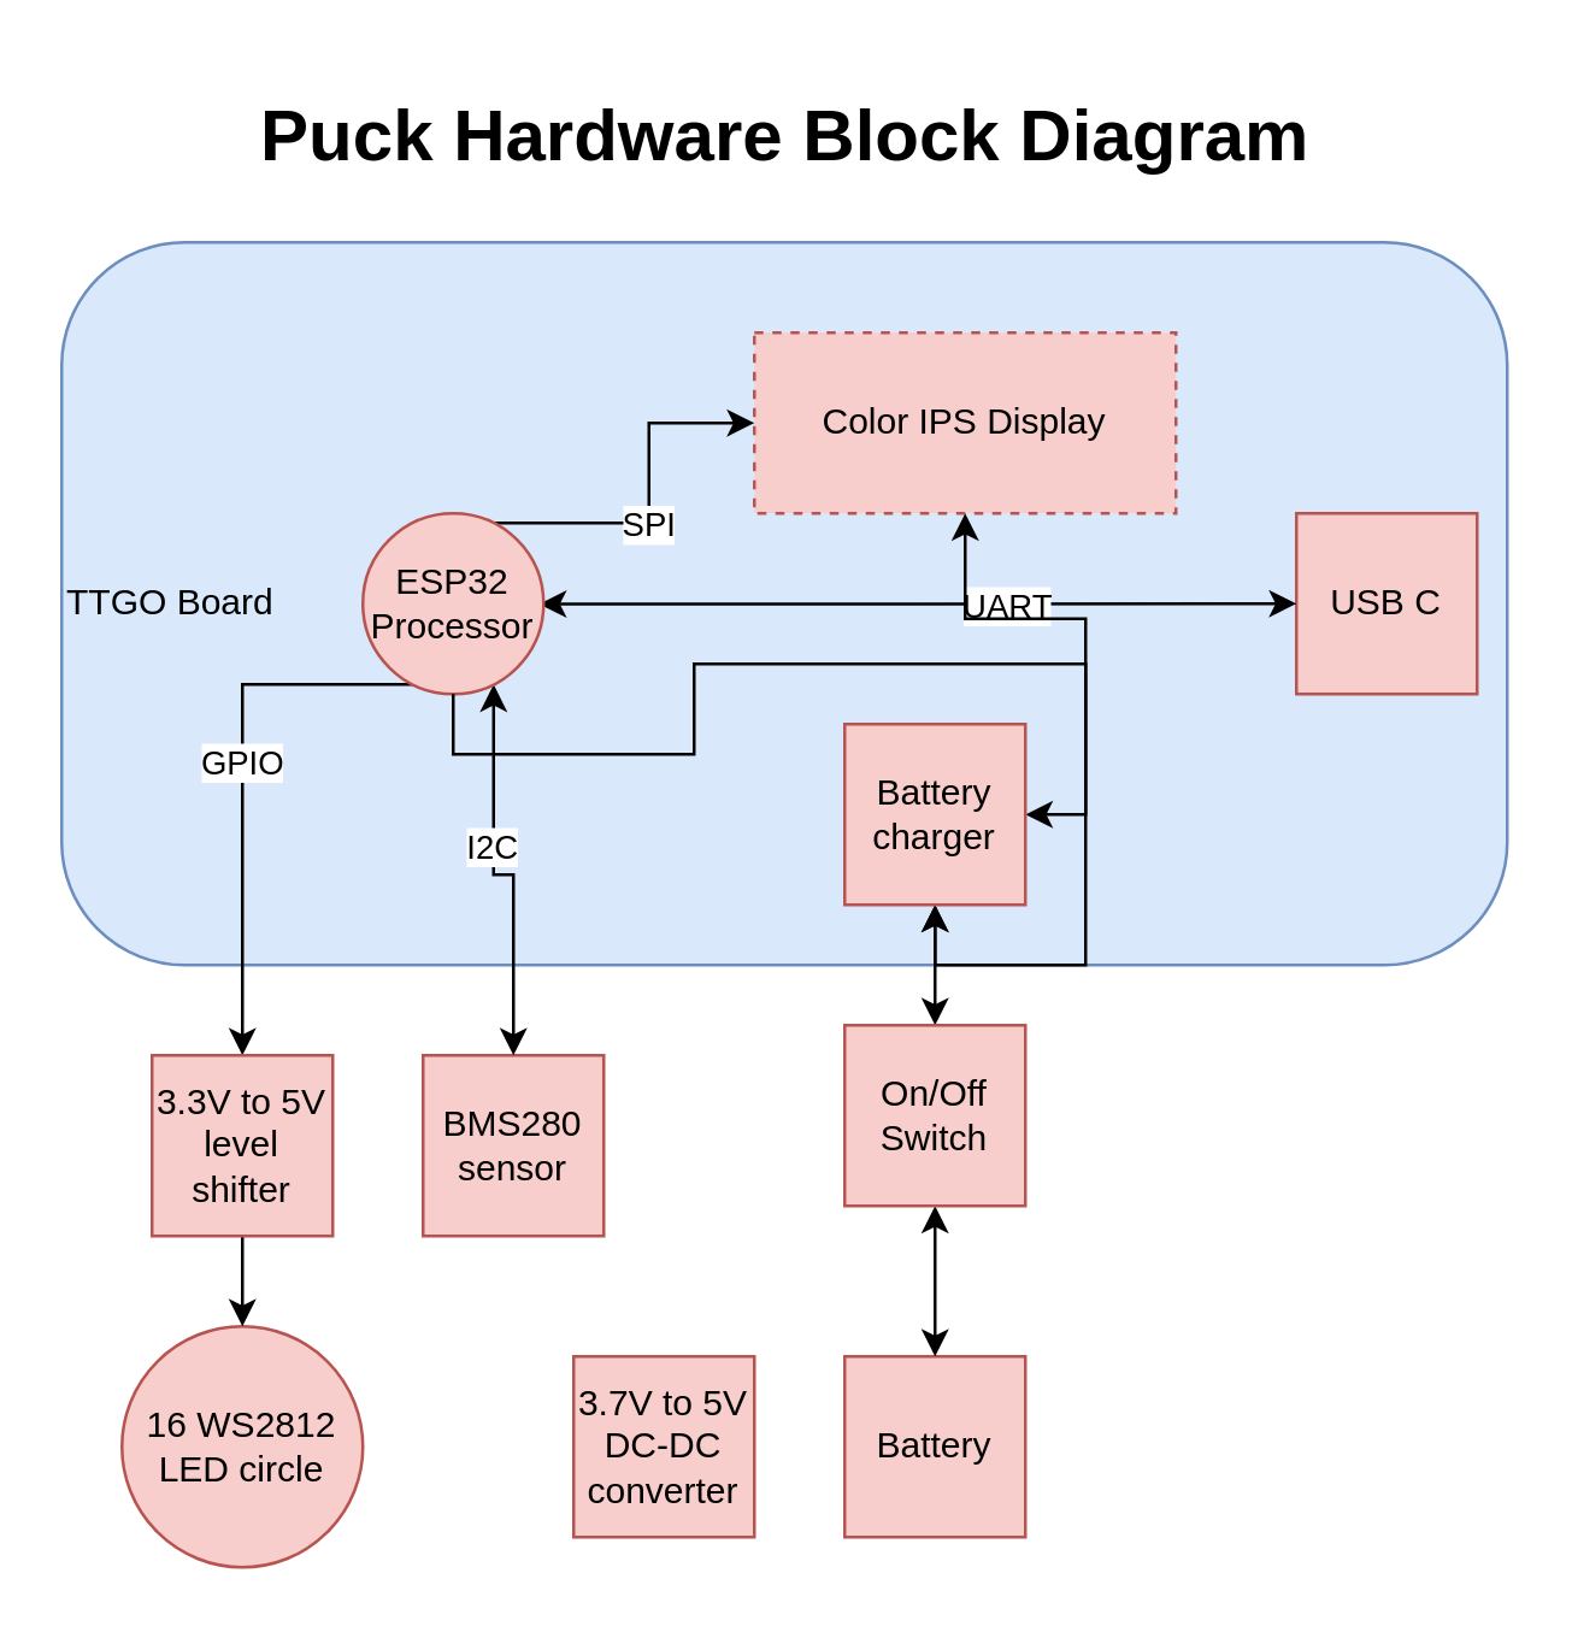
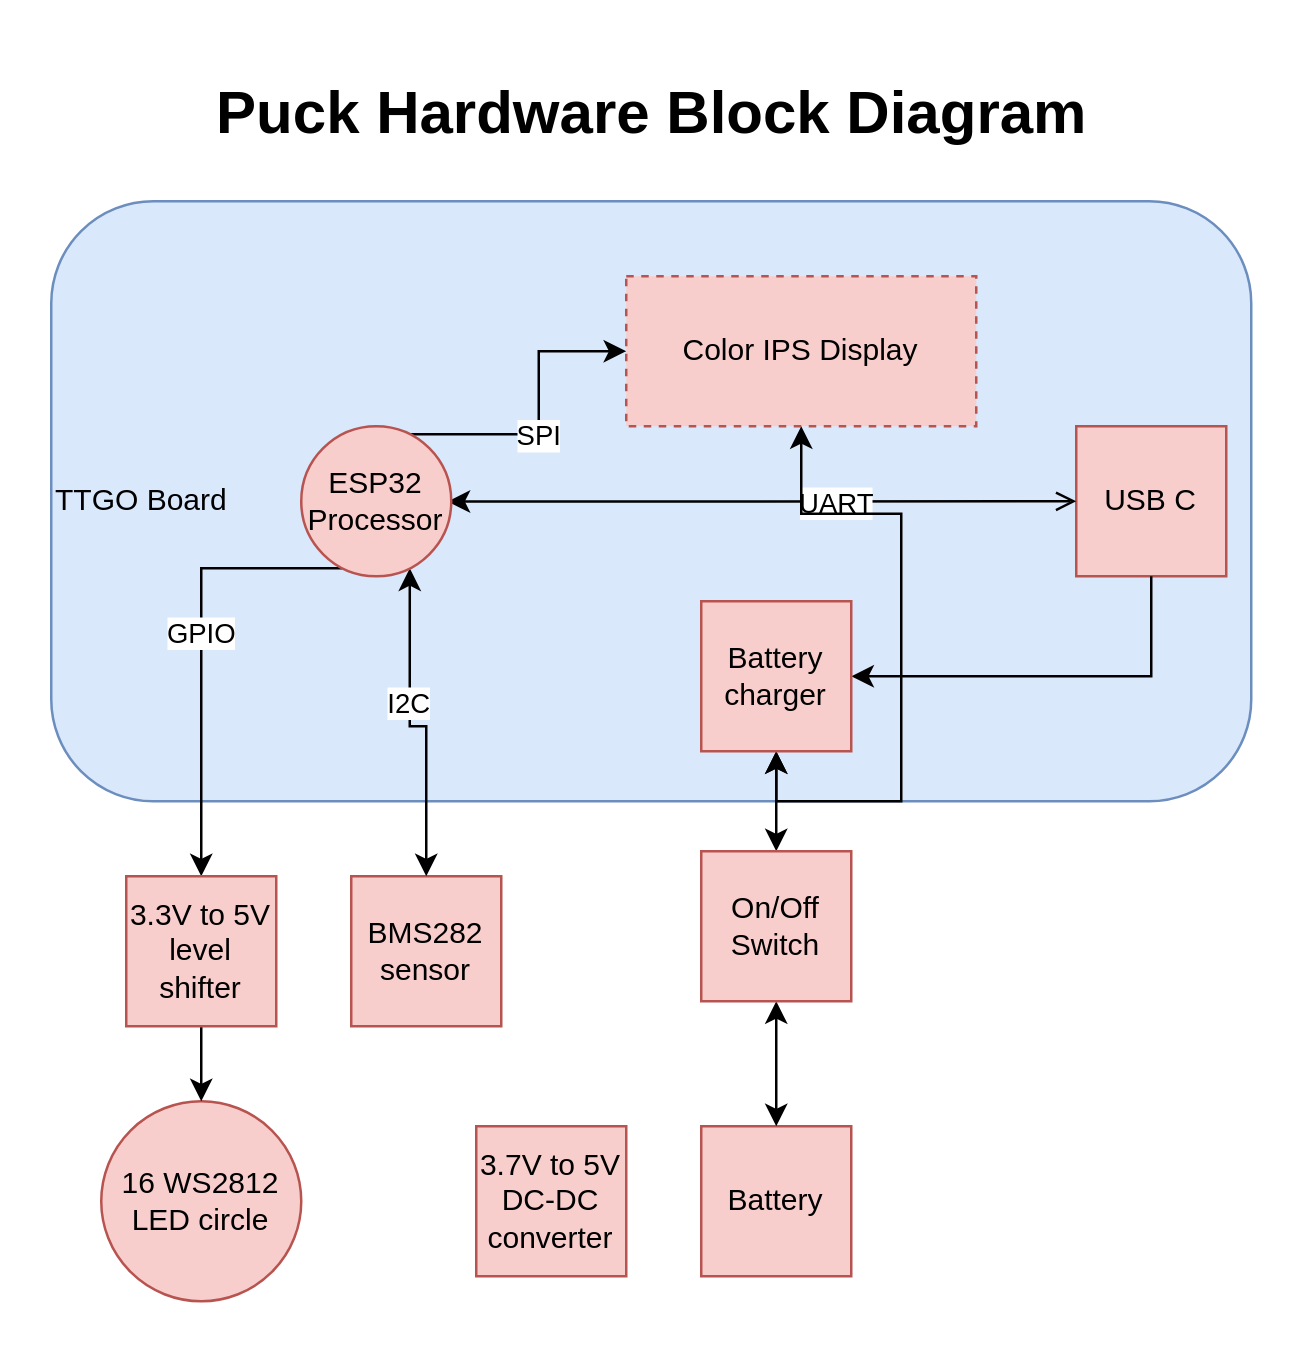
- <mxCell id="9" style="edgeStyle=orthogonalEdgeStyle;rounded=0;orthogonalLoop=1;jettySize=auto;html=1;exitX=0.975;exitY=0.502;exitDx=0;exitDy=0;startArrow=classic;startFill=1;exitPerimeter=0;" edge="1" parent="1" source="15" target="5"><mxGeometry relative="1" as="geometry" /></mxCell>
+ <mxCell id="9" style="edgeStyle=orthogonalEdgeStyle;rounded=0;orthogonalLoop=1;jettySize=auto;html=1;exitX=0.975;exitY=0.502;exitDx=0;exitDy=0;startArrow=classic;startFill=1;exitPerimeter=0;endArrow=open;" edge="1" parent="1" source="15" target="5"><mxGeometry relative="1" as="geometry" /></mxCell>
- <mxCell id="18" style="edgeStyle=orthogonalEdgeStyle;rounded=0;orthogonalLoop=1;jettySize=auto;html=1;exitX=1;exitY=0.5;exitDx=0;exitDy=0;startArrow=classic;startFill=1;endArrow=none;endFill=0;" edge="1" parent="1" source="20" target="15"><mxGeometry relative="1" as="geometry" /></mxCell>
+ <mxCell id="18" style="edgeStyle=orthogonalEdgeStyle;rounded=0;orthogonalLoop=1;jettySize=auto;html=1;exitX=1;exitY=0.5;exitDx=0;exitDy=0;entryX=0.5;entryY=1;entryDx=0;entryDy=0;startArrow=classic;startFill=1;endArrow=none;endFill=0;" edge="1" parent="1" source="20" target="5"><mxGeometry relative="1" as="geometry" /></mxCell>
- <mxCell id="3" value="BMS280 sensor" style="rounded=0;whiteSpace=wrap;html=1;fillColor=#f8cecc;strokeColor=#b85450;" vertex="1" parent="1"><mxGeometry x="140" y="350" width="60" height="60" as="geometry" /></mxCell>
+ <mxCell id="3" value="BMS282 sensor" style="rounded=0;whiteSpace=wrap;html=1;fillColor=#f8cecc;strokeColor=#b85450;" vertex="1" parent="1"><mxGeometry x="140" y="350" width="60" height="60" as="geometry" /></mxCell>
